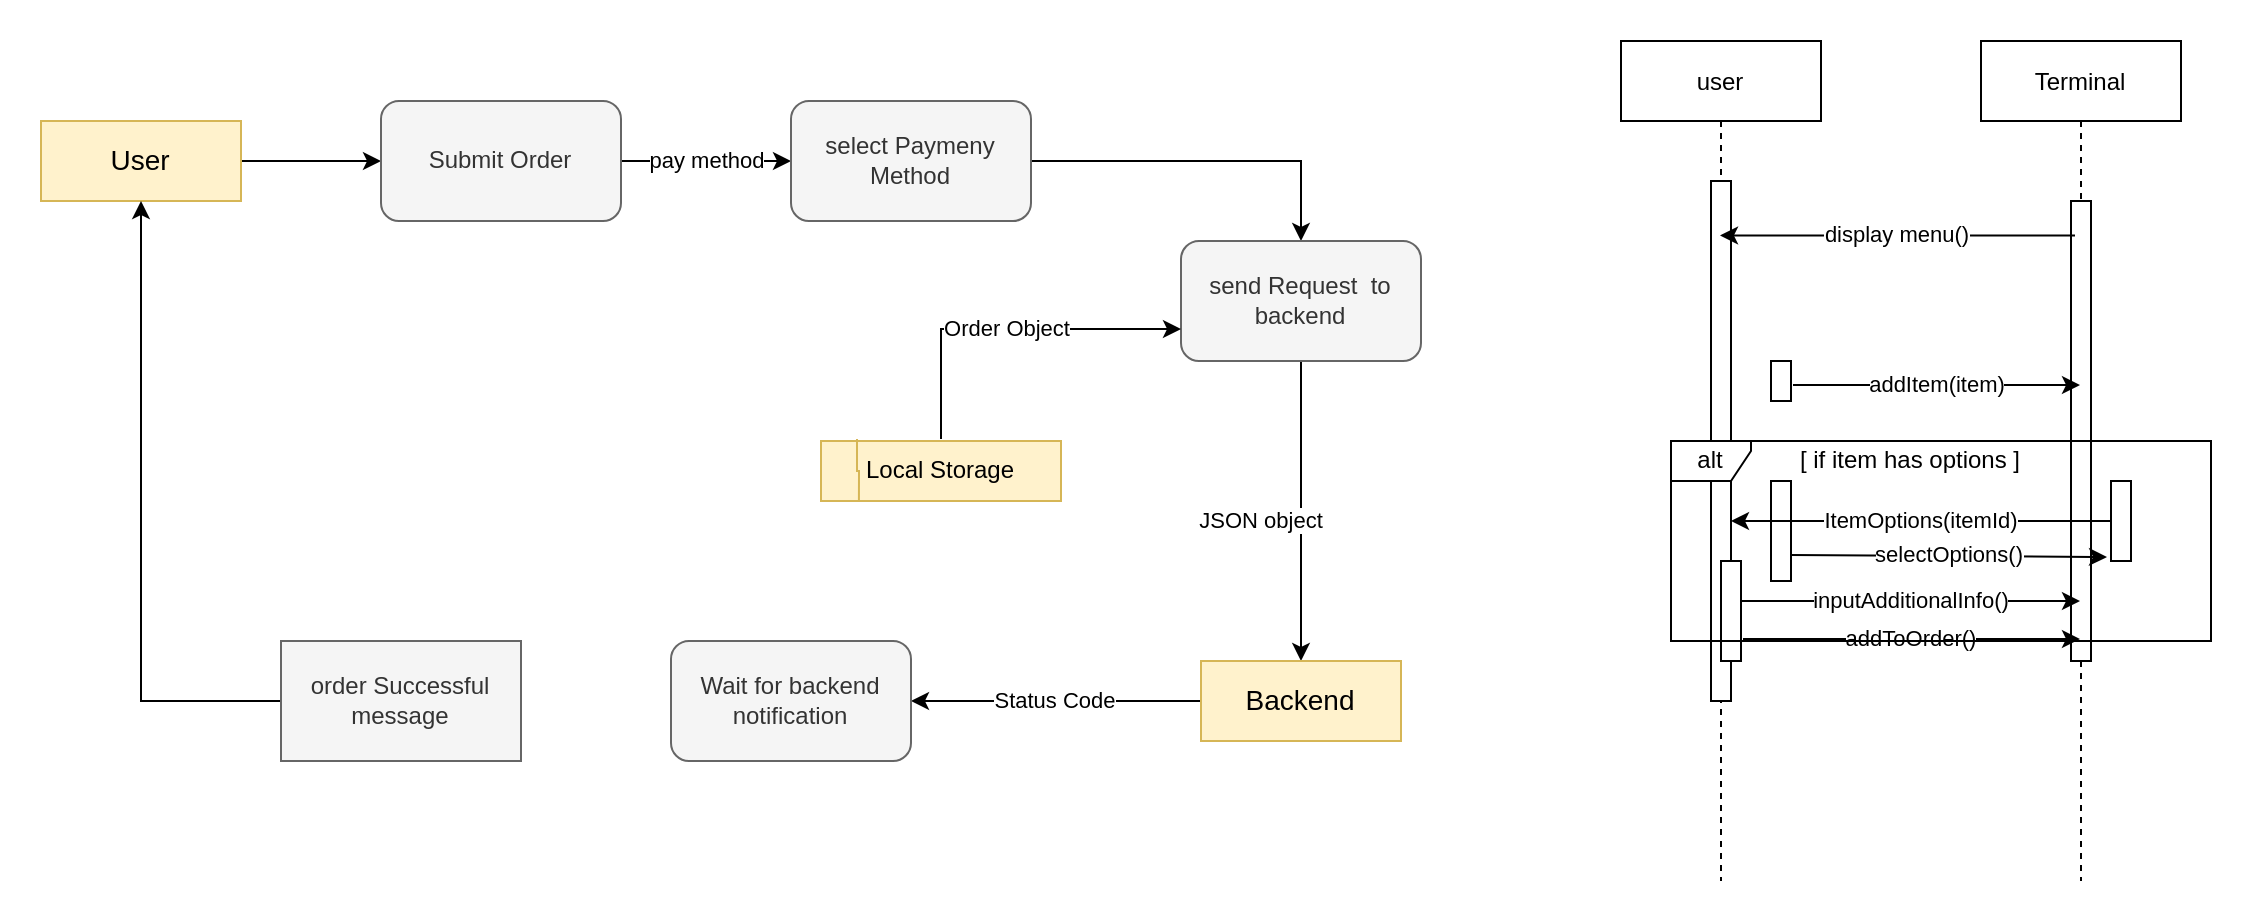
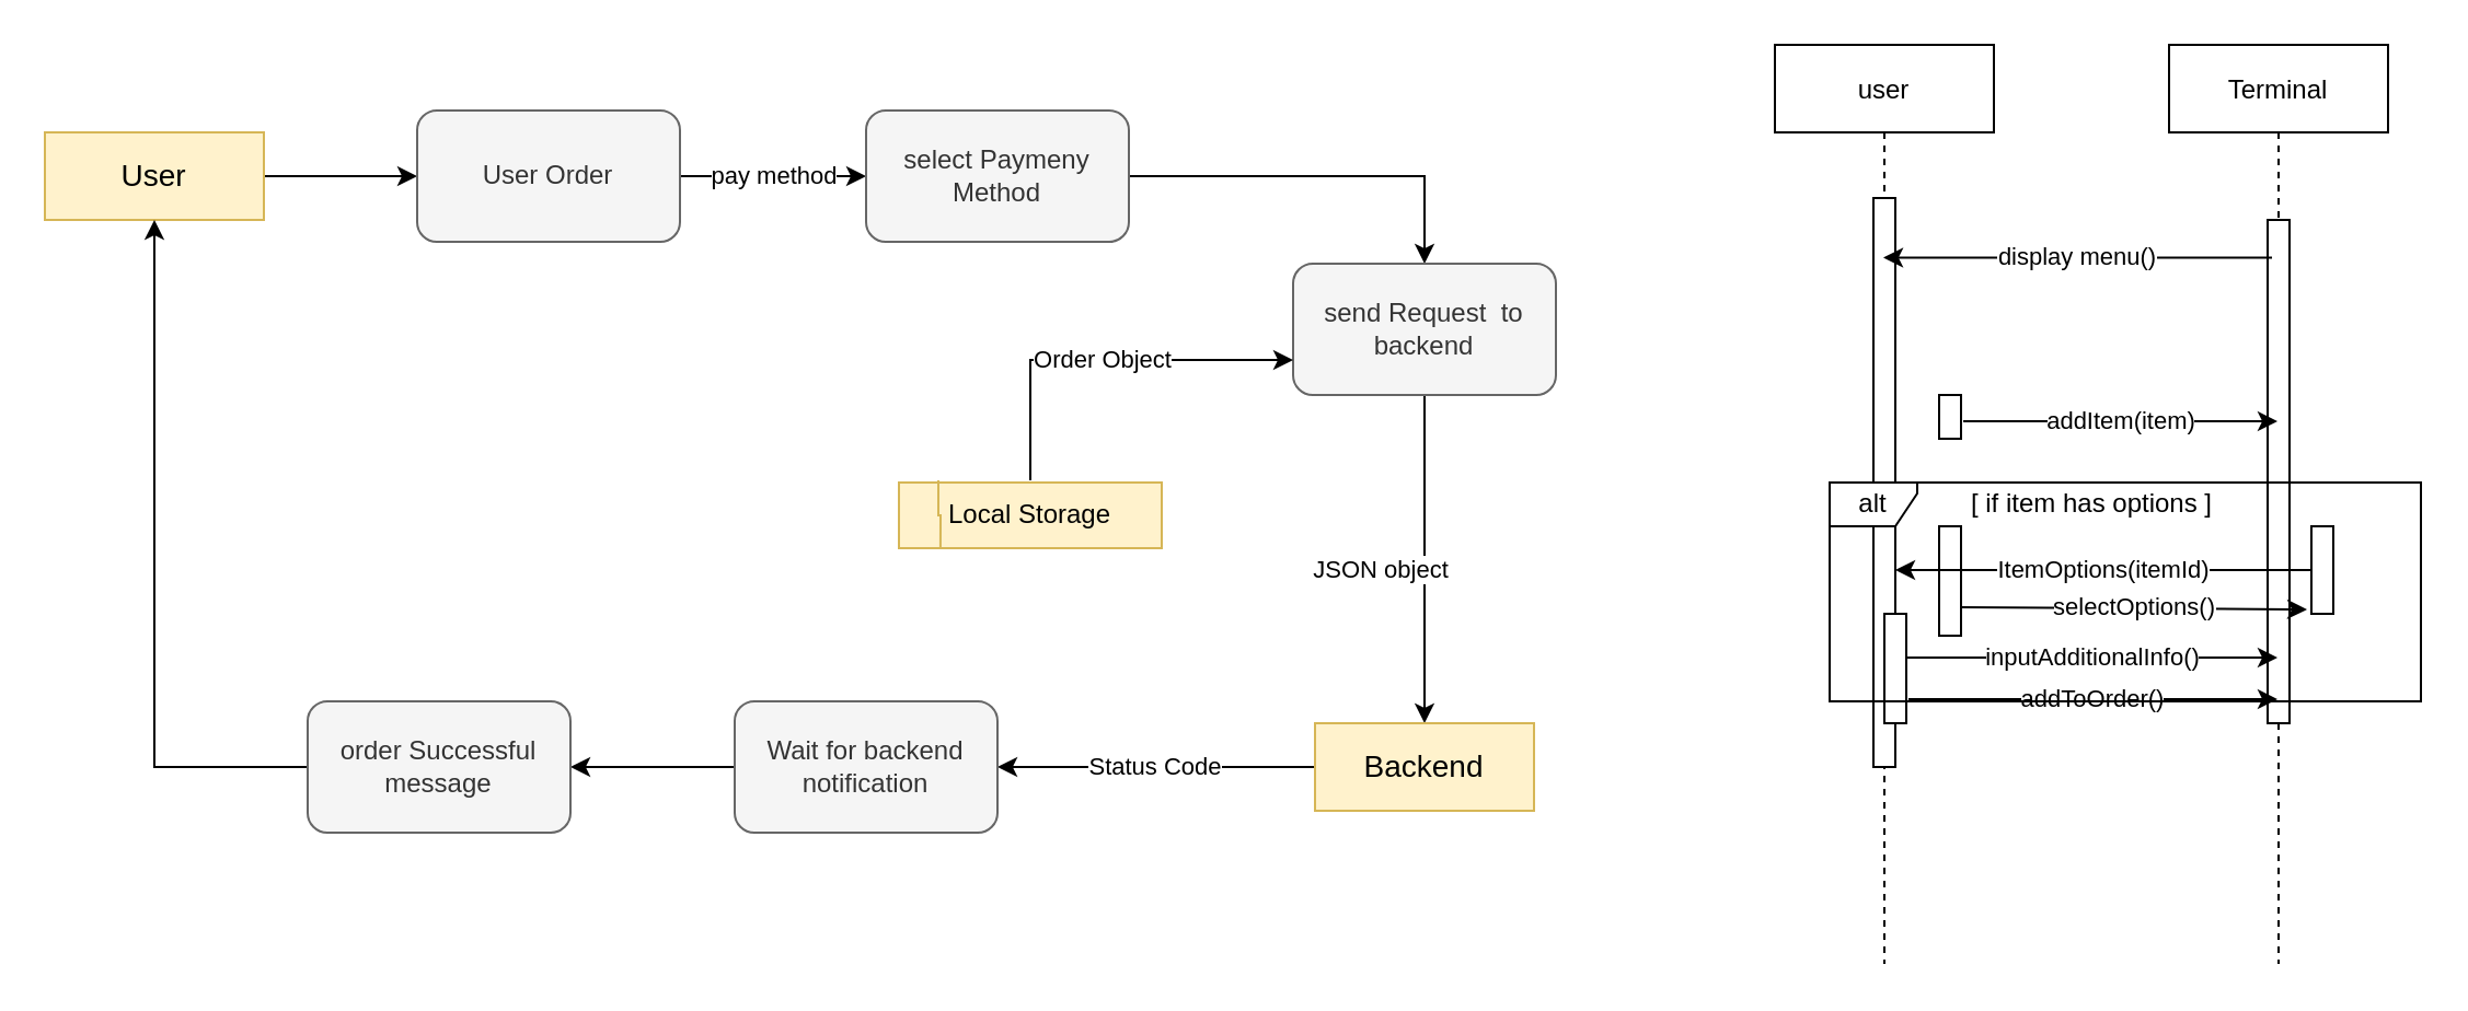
- <mxCell id="5" value="Submit Order" style="rounded=1;whiteSpace=wrap;html=1;fillColor=#f5f5f5;strokeColor=#666666;fontColor=#333333;" vertex="1" parent="1"><mxGeometry x="190" y="50" width="120" height="60" as="geometry" /></mxCell>
+ <mxCell id="5" value="User Order" style="rounded=1;whiteSpace=wrap;html=1;fillColor=#f5f5f5;strokeColor=#666666;fontColor=#333333;" vertex="1" parent="1"><mxGeometry x="190" y="50" width="120" height="60" as="geometry" /></mxCell>
- <mxCell id="18" value="order Successful message" style="whiteSpace=wrap;html=1;fillColor=#f5f5f5;strokeColor=#666666;fontColor=#333333;rounded=0;" vertex="1" parent="1"><mxGeometry x="140" y="320" width="120" height="60" as="geometry" /></mxCell>
+ <mxCell id="18" value="order Successful message" style="rounded=1;whiteSpace=wrap;html=1;fillColor=#f5f5f5;strokeColor=#666666;fontColor=#333333;" vertex="1" parent="1"><mxGeometry x="140" y="320" width="120" height="60" as="geometry" /></mxCell>
+ <mxCell id="15" style="edgeStyle=orthogonalEdgeStyle;rounded=0;orthogonalLoop=1;jettySize=auto;html=1;exitX=0;exitY=0.5;exitDx=0;exitDy=0;entryX=1;entryY=0.5;entryDx=0;entryDy=0;endArrow=classic;endFill=1;" edge="1" parent="1" source="16" target="18"><mxGeometry relative="1" as="geometry" /></mxCell>
